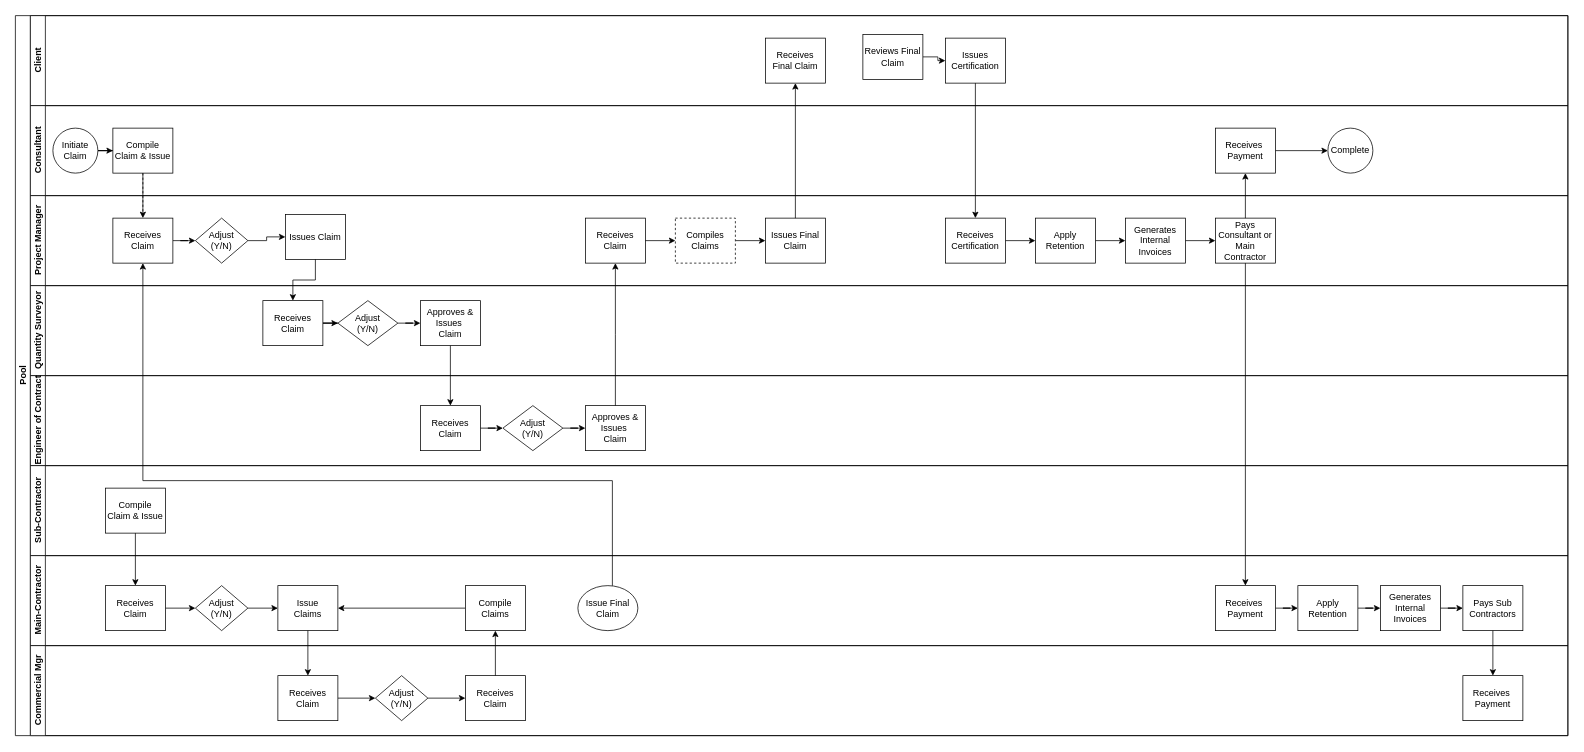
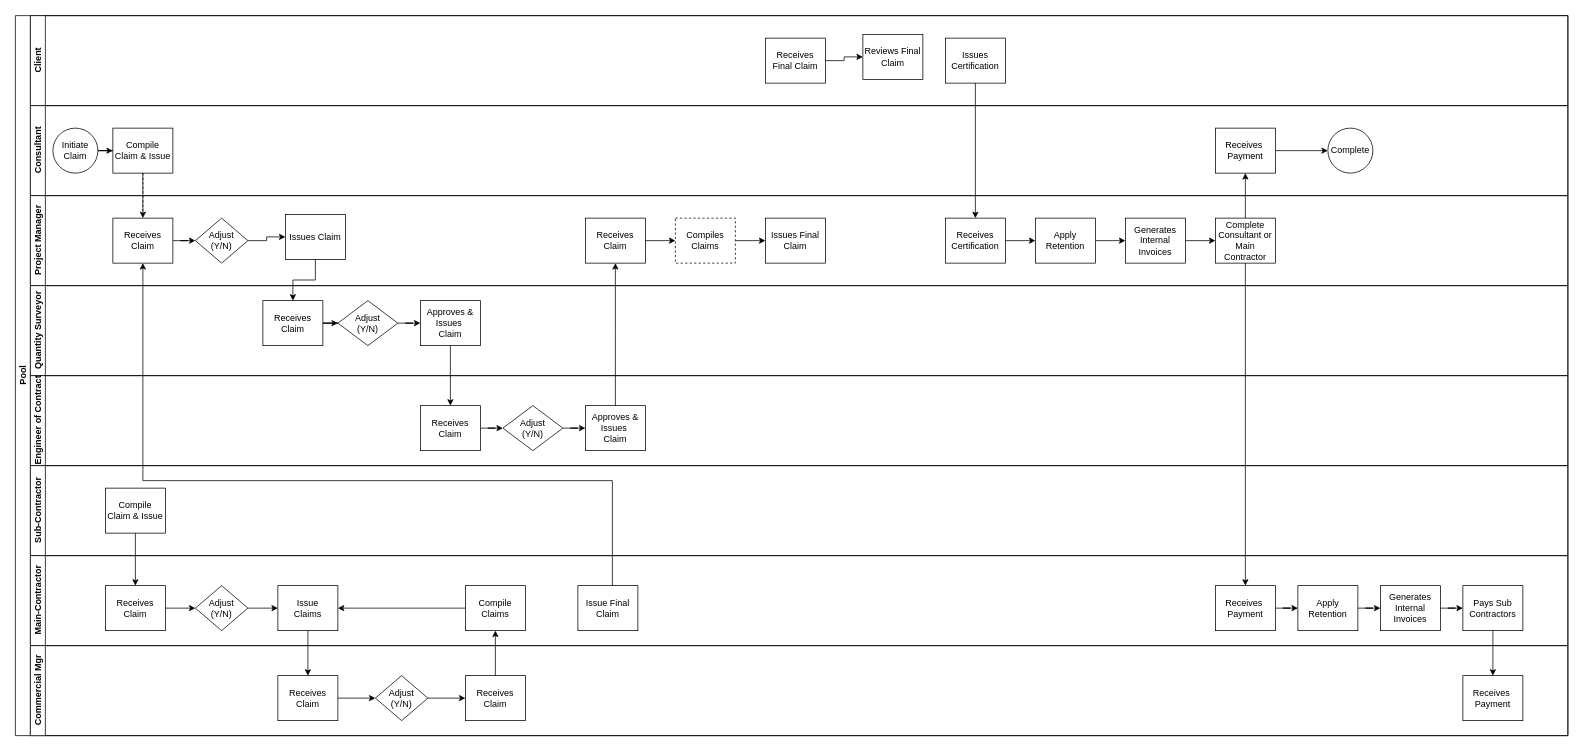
- <mxCell id="7" value="" style="edgeStyle=orthogonalEdgeStyle;rounded=0;orthogonalLoop=1;jettySize=auto;html=1;" edge="1" parent="4" source="8" target="9"><mxGeometry relative="1" as="geometry" /></mxCell>
+ <mxCell id="5" value="" style="edgeStyle=orthogonalEdgeStyle;rounded=0;orthogonalLoop=1;jettySize=auto;html=1;" edge="1" parent="4" source="6" target="8"><mxGeometry relative="1" as="geometry" /></mxCell>
- <mxCell id="76" value="" style="edgeStyle=orthogonalEdgeStyle;rounded=0;orthogonalLoop=1;jettySize=auto;html=1;" edge="1" parent="2" source="27" target="6"><mxGeometry relative="1" as="geometry" /></mxCell>
- <mxCell id="32" value="Pays&lt;br&gt;Consultant or Main Contractor" style="whiteSpace=wrap;html=1;rounded=0;fontColor=#000000;" vertex="1" parent="17"><mxGeometry x="1580" y="30" width="80" height="60" as="geometry" /></mxCell>
+ <mxCell id="32" value="Complete&lt;br&gt;Consultant or Main Contractor" style="whiteSpace=wrap;html=1;rounded=0;fontColor=#000000;" vertex="1" parent="17"><mxGeometry x="1580" y="30" width="80" height="60" as="geometry" /></mxCell>
- <mxCell id="56" value="Issue Final&lt;br&gt;Claim" style="ellipse;whiteSpace=wrap;html=1;fontFamily=Helvetica;fontSize=12;fontColor=#000000;align=center;" vertex="1" parent="49"><mxGeometry x="730" y="40" width="80" height="60" as="geometry" /></mxCell>
+ <mxCell id="56" value="Issue Final&lt;br&gt;Claim" style="rounded=0;whiteSpace=wrap;html=1;fontFamily=Helvetica;fontSize=12;fontColor=#000000;align=center;" vertex="1" parent="49"><mxGeometry x="730" y="40" width="80" height="60" as="geometry" /></mxCell>
